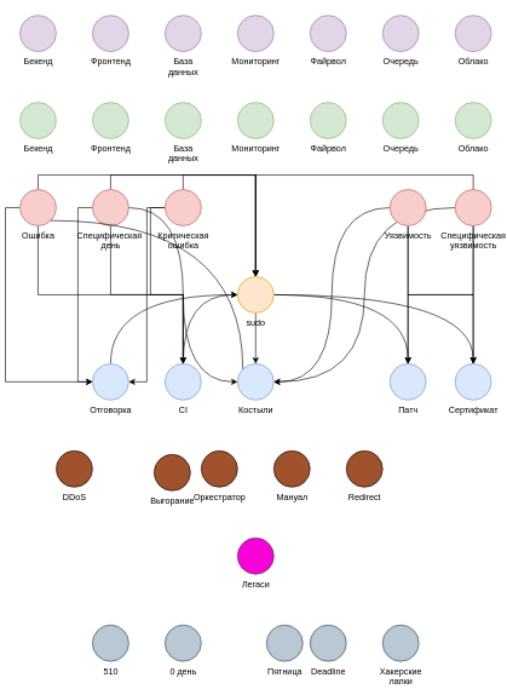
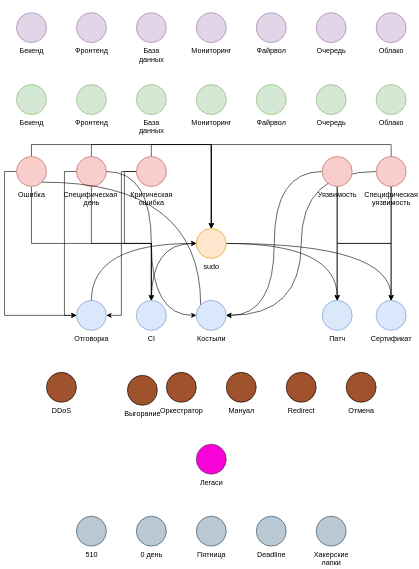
- <mxCell id="31" style="edgeStyle=orthogonalEdgeStyle;rounded=0;orthogonalLoop=1;jettySize=auto;html=1;exitX=0.5;exitY=1;exitDx=0;exitDy=0;entryX=0.5;entryY=0;entryDx=0;entryDy=0;curved=1;labelBackgroundColor=none;" parent="1" source="34" target="15" edge="1"><mxGeometry relative="1" as="geometry" /></mxCell>
+ <mxCell id="40" value="Отмена" style="shape=mxgraph.bpmn.shape;html=1;verticalLabelPosition=bottom;labelBackgroundColor=none;verticalAlign=top;perimeter=ellipsePerimeter;outline=standard;symbol=general;fillColor=#a0522d;strokeColor=default;fontColor=#000000;" parent="1" vertex="1"><mxGeometry x="570" y="620" width="50" height="50" as="geometry" /></mxCell>
- <mxCell id="45" value="Пятница" style="shape=mxgraph.bpmn.shape;html=1;verticalLabelPosition=bottom;labelBackgroundColor=none;verticalAlign=top;perimeter=ellipsePerimeter;outline=standard;symbol=general;fillColor=#bac8d3;strokeColor=#23445d;" parent="1" vertex="1"><mxGeometry x="360" y="860" width="50" height="50" as="geometry" /></mxCell>
+ <mxCell id="45" value="Пятница" style="shape=mxgraph.bpmn.shape;html=1;verticalLabelPosition=bottom;labelBackgroundColor=none;verticalAlign=top;perimeter=ellipsePerimeter;outline=standard;symbol=general;fillColor=#bac8d3;strokeColor=#23445d;" parent="1" vertex="1"><mxGeometry x="320" y="860" width="50" height="50" as="geometry" /></mxCell>
